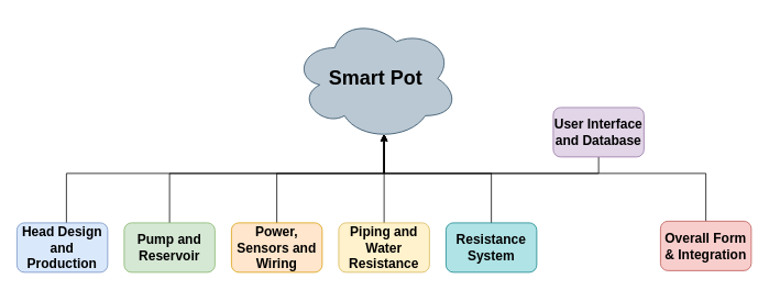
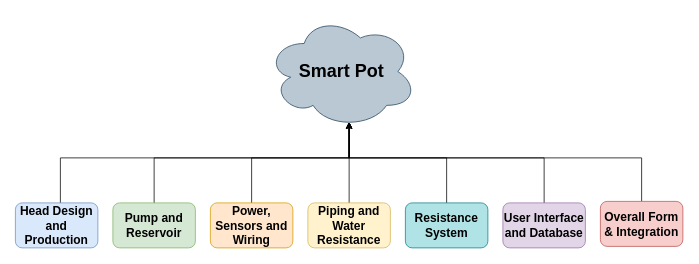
- <mxCell id="11" value="&lt;font style=&quot;font-size: 16px;&quot;&gt;User Interface and Database&lt;/font&gt;" style="rounded=1;whiteSpace=wrap;html=1;fillColor=#e1d5e7;strokeColor=#9673a6;fontSize=16;fontStyle=1" parent="1" vertex="1"><mxGeometry x="670" y="130" width="110" height="60" as="geometry" /></mxCell>
+ <mxCell id="11" value="&lt;font style=&quot;font-size: 16px;&quot;&gt;User Interface and Database&lt;/font&gt;" style="rounded=1;whiteSpace=wrap;html=1;fillColor=#e1d5e7;strokeColor=#9673a6;fontSize=16;fontStyle=1" parent="1" vertex="1"><mxGeometry x="670" y="270" width="110" height="60" as="geometry" /></mxCell>
